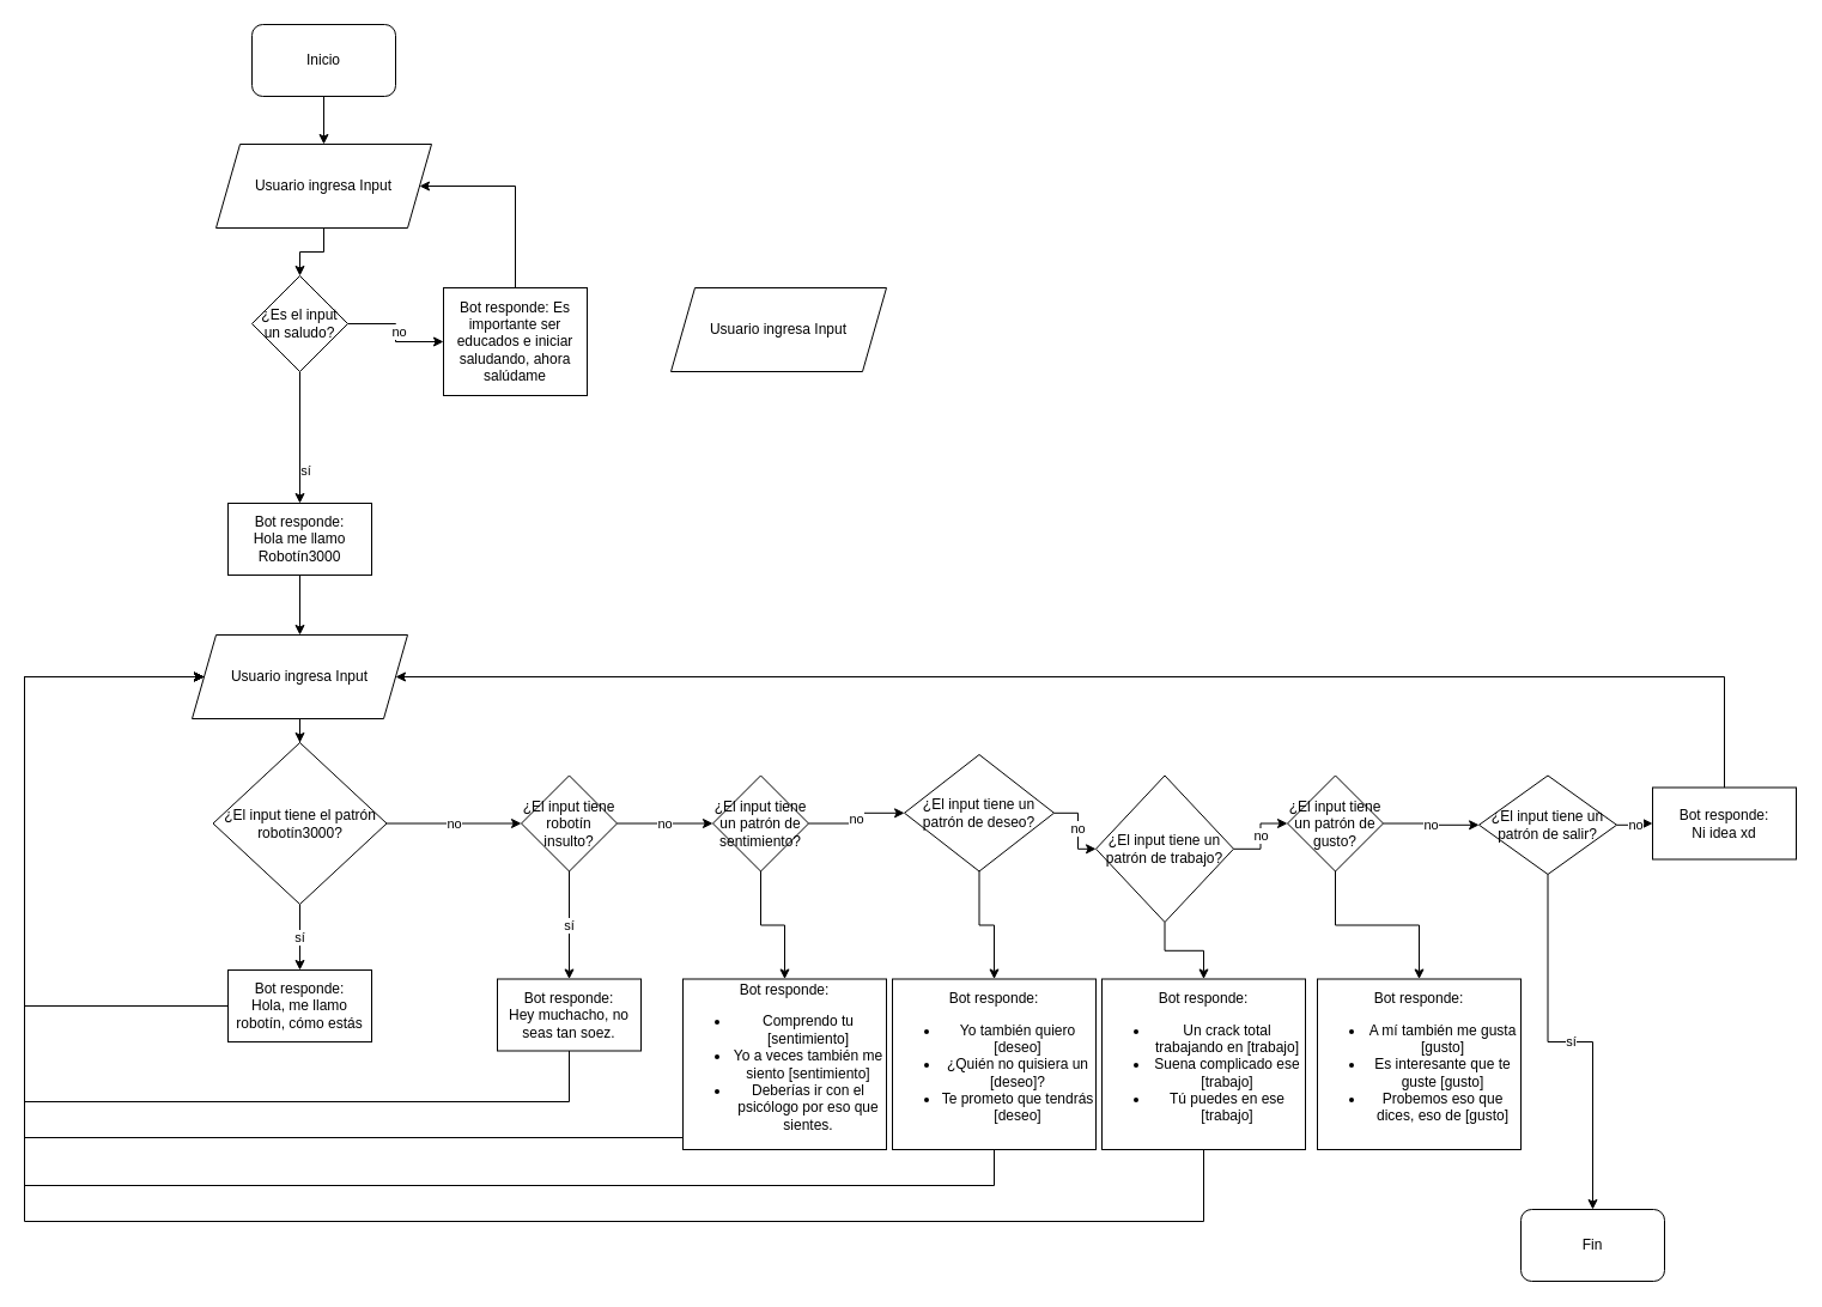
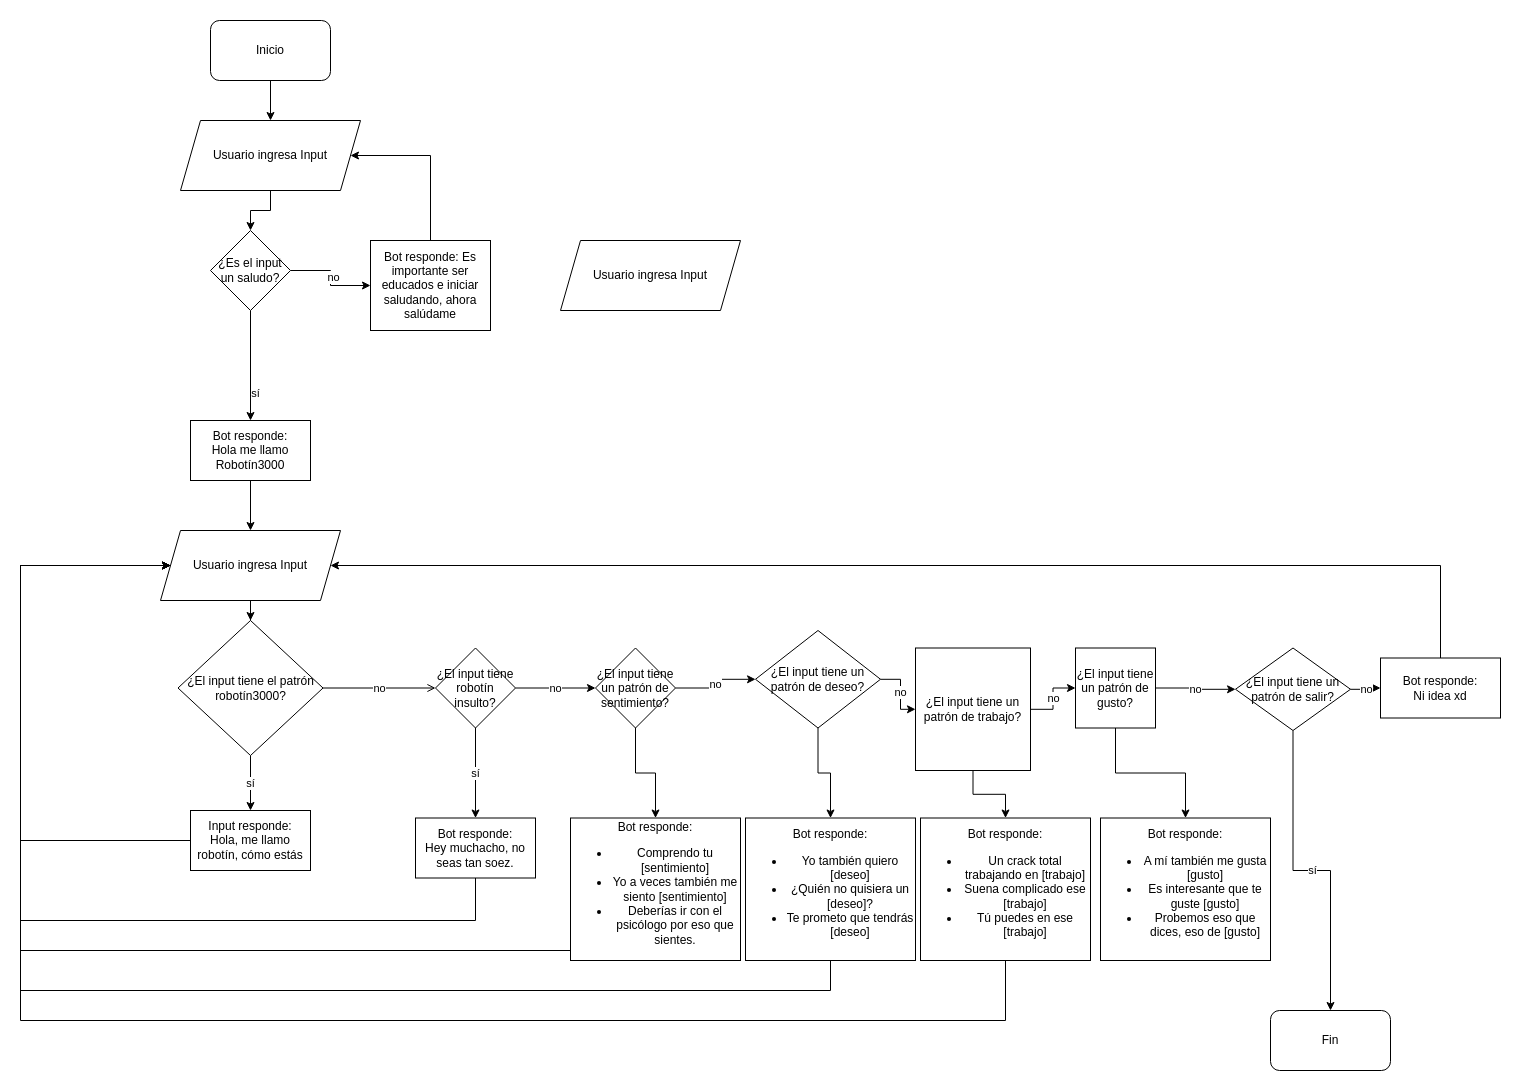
- <mxCell id="19" value="no" style="edgeStyle=orthogonalEdgeStyle;rounded=0;orthogonalLoop=1;jettySize=auto;html=1;" edge="1" parent="1" source="20" target="25"><mxGeometry relative="1" as="geometry" /></mxCell>
+ <mxCell id="19" value="no" style="edgeStyle=orthogonalEdgeStyle;rounded=0;orthogonalLoop=1;jettySize=auto;html=1;endArrow=open;" edge="1" parent="1" source="20" target="25"><mxGeometry relative="1" as="geometry" /></mxCell>
- <mxCell id="39" value="¿El input tiene un patrón de gusto?" style="rhombus;whiteSpace=wrap;html=1;" vertex="1" parent="1"><mxGeometry x="1075" y="647.5" width="80" height="80" as="geometry" /></mxCell>
+ <mxCell id="39" value="¿El input tiene un patrón de gusto?" style="whiteSpace=wrap;html=1;rounded=0;" vertex="1" parent="1"><mxGeometry x="1075" y="647.5" width="80" height="80" as="geometry" /></mxCell>
- <mxCell id="36" value="¿El input tiene un patrón de trabajo?" style="rhombus;whiteSpace=wrap;html=1;" vertex="1" parent="1"><mxGeometry x="915" y="647.5" width="115" height="122.5" as="geometry" /></mxCell>
+ <mxCell id="36" value="¿El input tiene un patrón de trabajo?" style="whiteSpace=wrap;html=1;rounded=0;" vertex="1" parent="1"><mxGeometry x="915" y="647.5" width="115" height="122.5" as="geometry" /></mxCell>
- <mxCell id="22" value="Bot responde:&lt;br&gt;Hola, me llamo robotín, cómo estás" style="whiteSpace=wrap;html=1;" vertex="1" parent="1"><mxGeometry x="190" y="810" width="120" height="60" as="geometry" /></mxCell>
+ <mxCell id="22" value="Input responde:&lt;br&gt;Hola, me llamo robotín, cómo estás" style="whiteSpace=wrap;html=1;" vertex="1" parent="1"><mxGeometry x="190" y="810" width="120" height="60" as="geometry" /></mxCell>
